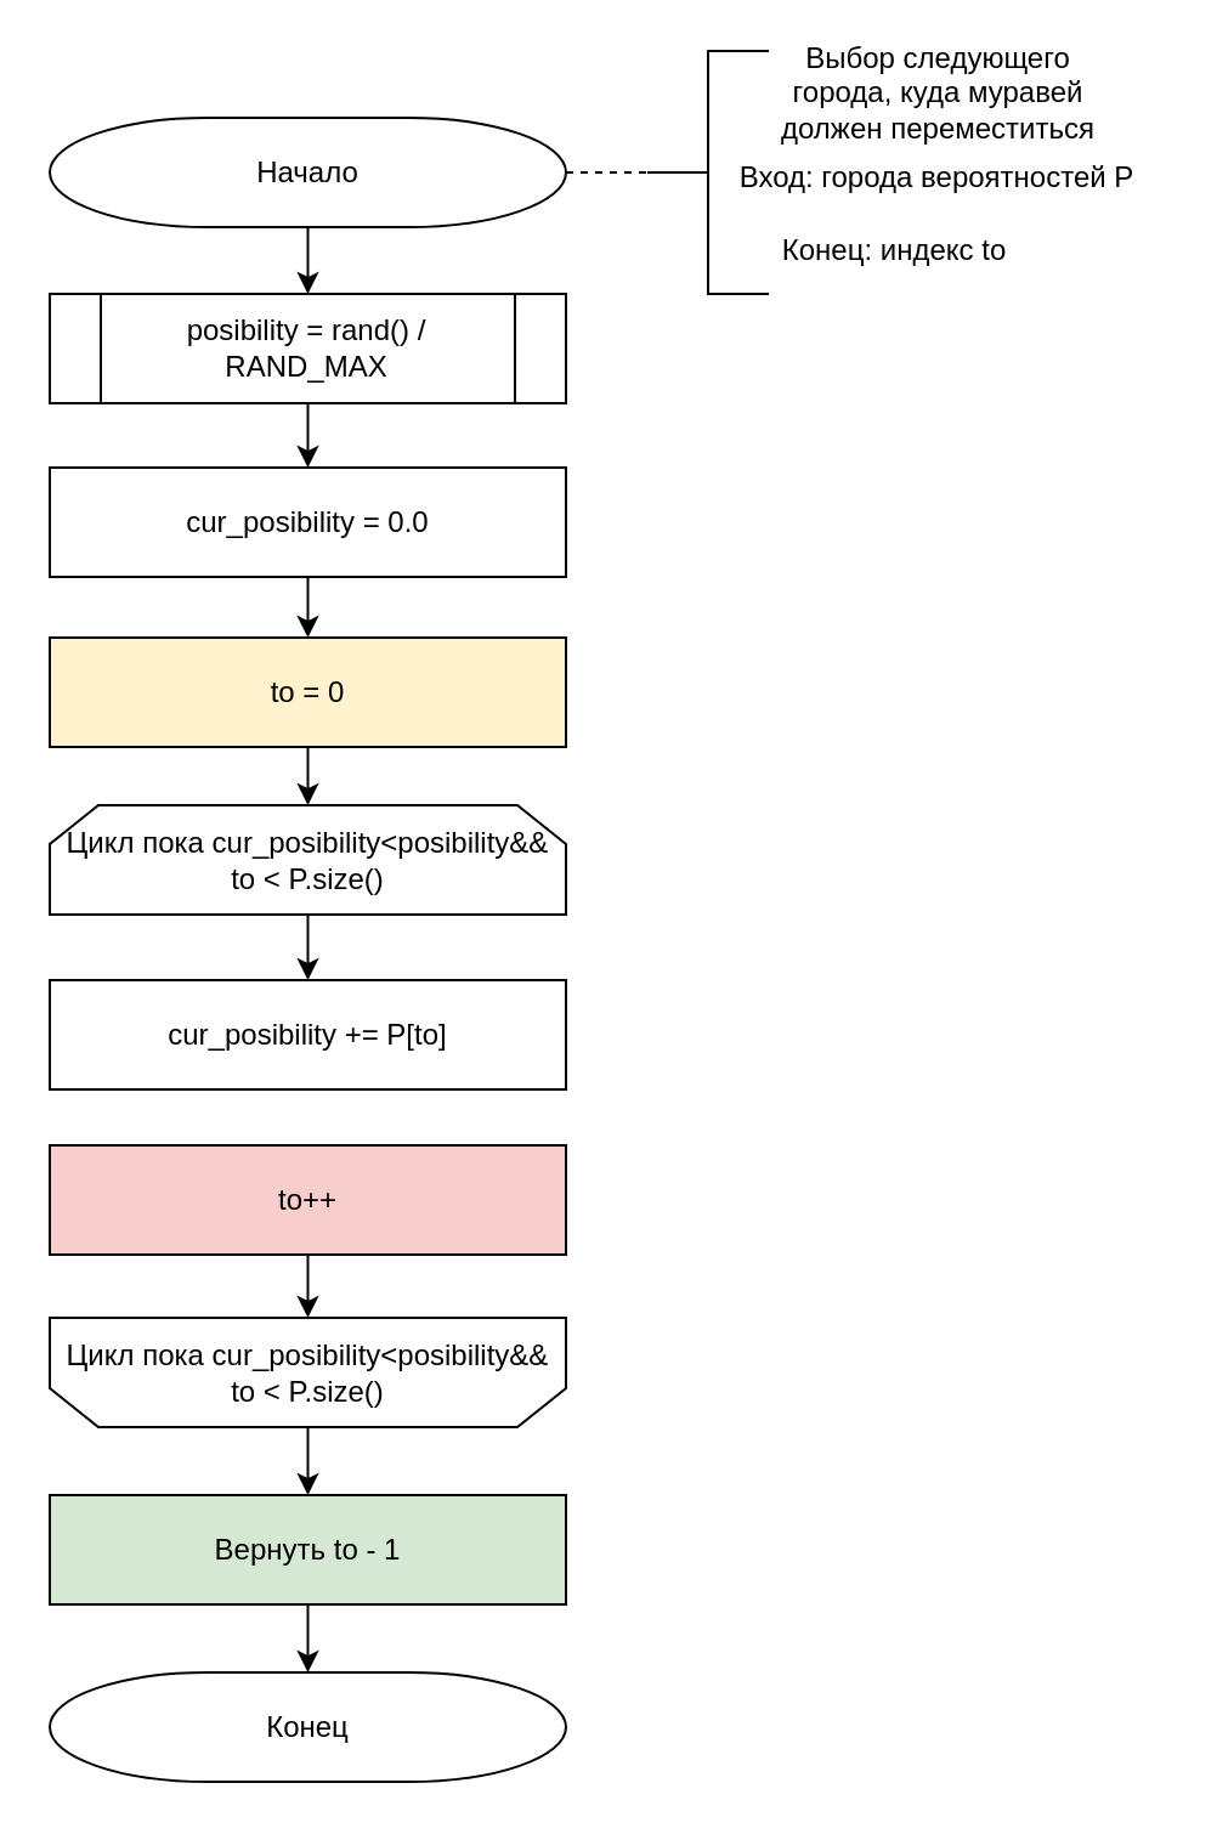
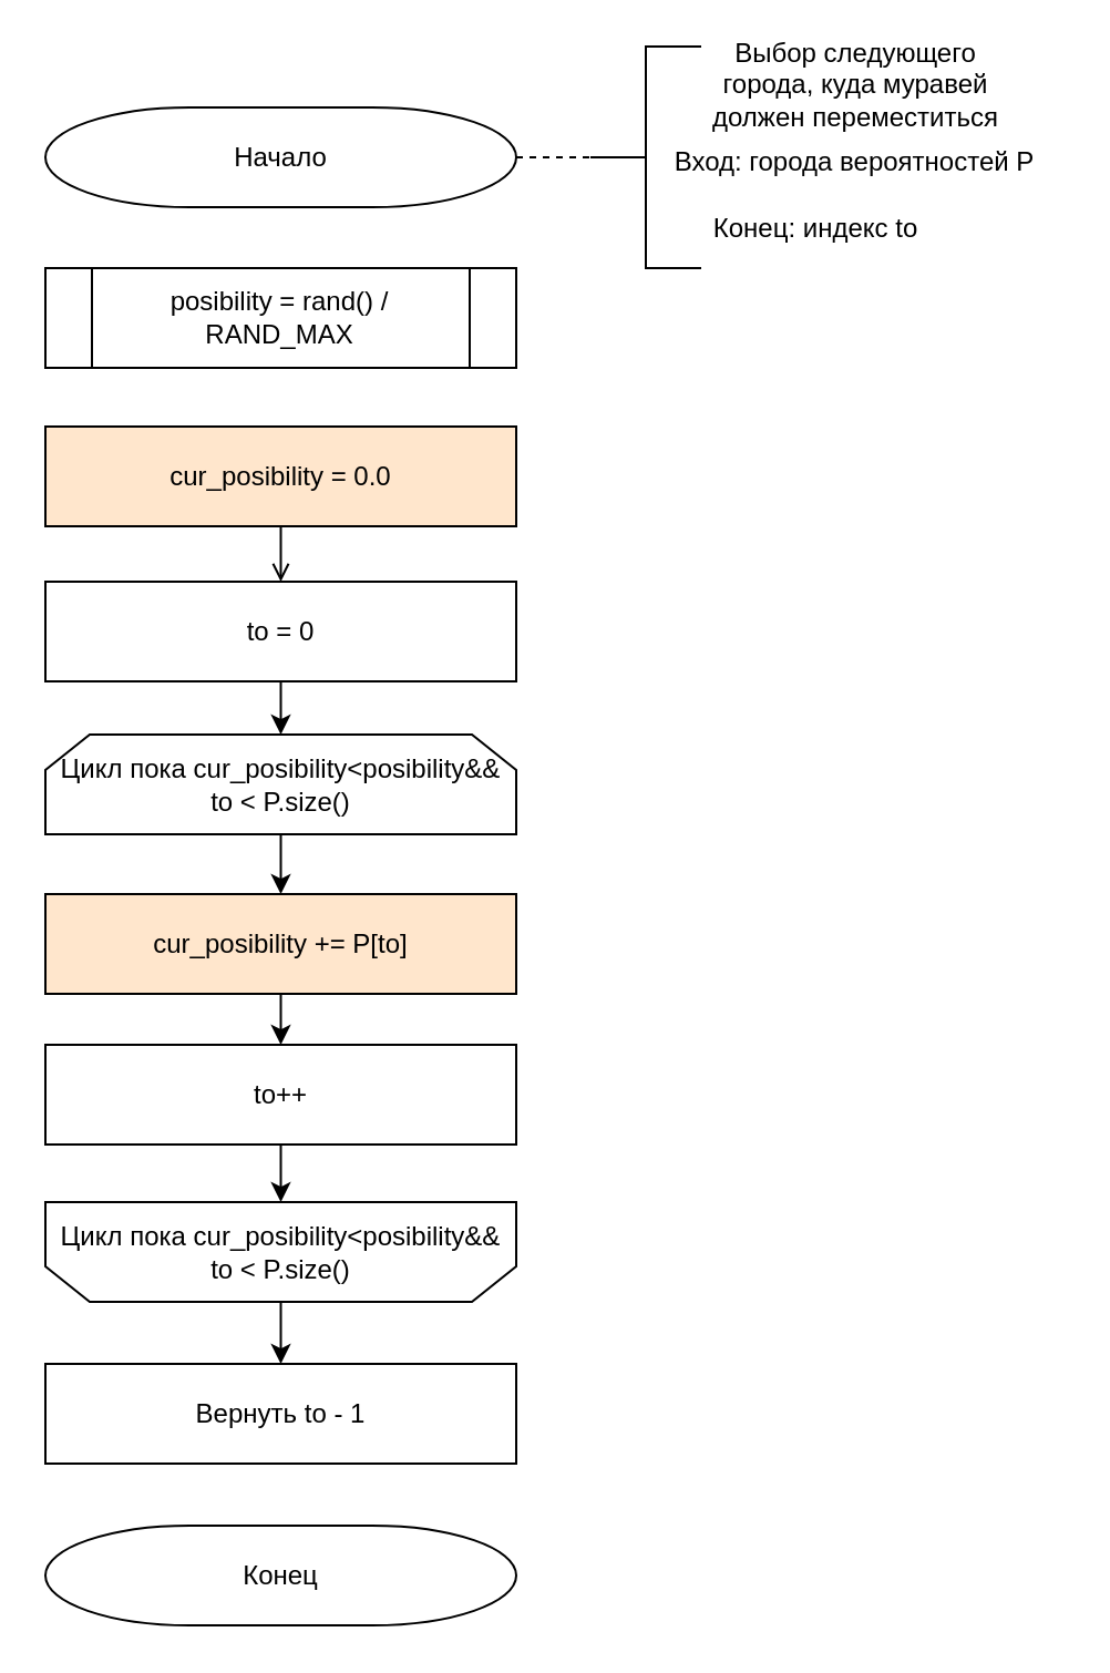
- <mxCell id="11" value="" style="endArrow=classic;html=1;rounded=0;entryX=0.5;entryY=0;entryDx=0;entryDy=0;exitX=0.5;exitY=1;exitDx=0;exitDy=0;exitPerimeter=0;" parent="1" source="2" target="24" edge="1"><mxGeometry width="50" height="50" relative="1" as="geometry"><mxPoint x="112" y="418" as="sourcePoint" /><mxPoint x="126.25" y="120" as="targetPoint" /></mxGeometry></mxCell>
- <mxCell id="10" value="" style="endArrow=classic;html=1;rounded=0;entryX=0.5;entryY=0;entryDx=0;entryDy=0;exitX=0.5;exitY=1;exitDx=0;exitDy=0;" parent="1" source="24" target="4" edge="1"><mxGeometry width="50" height="50" relative="1" as="geometry"><mxPoint x="395" y="226" as="sourcePoint" /><mxPoint x="126.25" y="192" as="targetPoint" /></mxGeometry></mxCell>
- <mxCell id="4" value="cur_posibility = 0.0" style="rounded=0;whiteSpace=wrap;html=1;rotation=0;" parent="1" vertex="1"><mxGeometry x="20" y="192" width="212.5" height="45" as="geometry" /></mxCell>
+ <mxCell id="4" value="cur_posibility = 0.0" style="rounded=0;whiteSpace=wrap;html=1;rotation=0;fillColor=#ffe6cc;" parent="1" vertex="1"><mxGeometry x="20" y="192" width="212.5" height="45" as="geometry" /></mxCell>
- <mxCell id="3" style="edgeStyle=orthogonalEdgeStyle;rounded=0;orthogonalLoop=1;jettySize=auto;html=1;entryX=0.5;entryY=0;entryDx=0;entryDy=0;exitX=0.5;exitY=1;exitDx=0;exitDy=0;" parent="1" source="4" target="25" edge="1"><mxGeometry relative="1" as="geometry"><mxPoint x="126.25" y="260" as="targetPoint" /></mxGeometry></mxCell>
+ <mxCell id="3" style="edgeStyle=orthogonalEdgeStyle;rounded=0;orthogonalLoop=1;jettySize=auto;html=1;entryX=0.5;entryY=0;entryDx=0;entryDy=0;exitX=0.5;exitY=1;exitDx=0;exitDy=0;endArrow=open;" parent="1" source="4" target="25" edge="1"><mxGeometry relative="1" as="geometry"><mxPoint x="126.25" y="260" as="targetPoint" /></mxGeometry></mxCell>
- <mxCell id="25" value="to = 0" style="rounded=0;whiteSpace=wrap;html=1;rotation=0;fillColor=#fff2cc;" parent="1" vertex="1"><mxGeometry x="20" y="262" width="212.5" height="45" as="geometry" /></mxCell>
+ <mxCell id="25" value="to = 0" style="rounded=0;whiteSpace=wrap;html=1;rotation=0;" parent="1" vertex="1"><mxGeometry x="20" y="262" width="212.5" height="45" as="geometry" /></mxCell>
- <mxCell id="8" value="cur_posibility += P[to]" style="rounded=0;whiteSpace=wrap;html=1;rotation=0;" parent="1" vertex="1"><mxGeometry x="20" y="403" width="212.5" height="45" as="geometry" /></mxCell>
+ <mxCell id="8" value="cur_posibility += P[to]" style="rounded=0;whiteSpace=wrap;html=1;rotation=0;fillColor=#ffe6cc;" parent="1" vertex="1"><mxGeometry x="20" y="403" width="212.5" height="45" as="geometry" /></mxCell>
+ <mxCell id="13" value="" style="endArrow=classic;html=1;rounded=0;entryX=0.5;entryY=0;entryDx=0;entryDy=0;exitX=0.5;exitY=1;exitDx=0;exitDy=0;" parent="1" source="8" target="12" edge="1"><mxGeometry width="50" height="50" relative="1" as="geometry"><mxPoint x="169" y="1216" as="sourcePoint" /><mxPoint x="219" y="1166" as="targetPoint" /></mxGeometry></mxCell>
- <mxCell id="12" value="to++" style="rounded=0;whiteSpace=wrap;html=1;rotation=0;fillColor=#f8cecc;" parent="1" vertex="1"><mxGeometry x="20" y="471" width="212.5" height="45" as="geometry" /></mxCell>
+ <mxCell id="12" value="to++" style="rounded=0;whiteSpace=wrap;html=1;rotation=0;" parent="1" vertex="1"><mxGeometry x="20" y="471" width="212.5" height="45" as="geometry" /></mxCell>
- <mxCell id="22" value="Вернуть tо - 1" style="rounded=0;whiteSpace=wrap;html=1;rotation=0;fillColor=#d5e8d4;" parent="1" vertex="1"><mxGeometry x="20" y="615" width="212.5" height="45" as="geometry" /></mxCell>
+ <mxCell id="22" value="Вернуть tо - 1" style="rounded=0;whiteSpace=wrap;html=1;rotation=0;" parent="1" vertex="1"><mxGeometry x="20" y="615" width="212.5" height="45" as="geometry" /></mxCell>
- <mxCell id="9" value="" style="endArrow=classic;html=1;rounded=0;entryX=0.5;entryY=0;entryDx=0;entryDy=0;entryPerimeter=0;exitX=0.5;exitY=1;exitDx=0;exitDy=0;" parent="1" source="22" target="7" edge="1"><mxGeometry width="50" height="50" relative="1" as="geometry"><mxPoint x="126.25" y="1215" as="sourcePoint" /><mxPoint x="257" y="1067" as="targetPoint" /></mxGeometry></mxCell>
